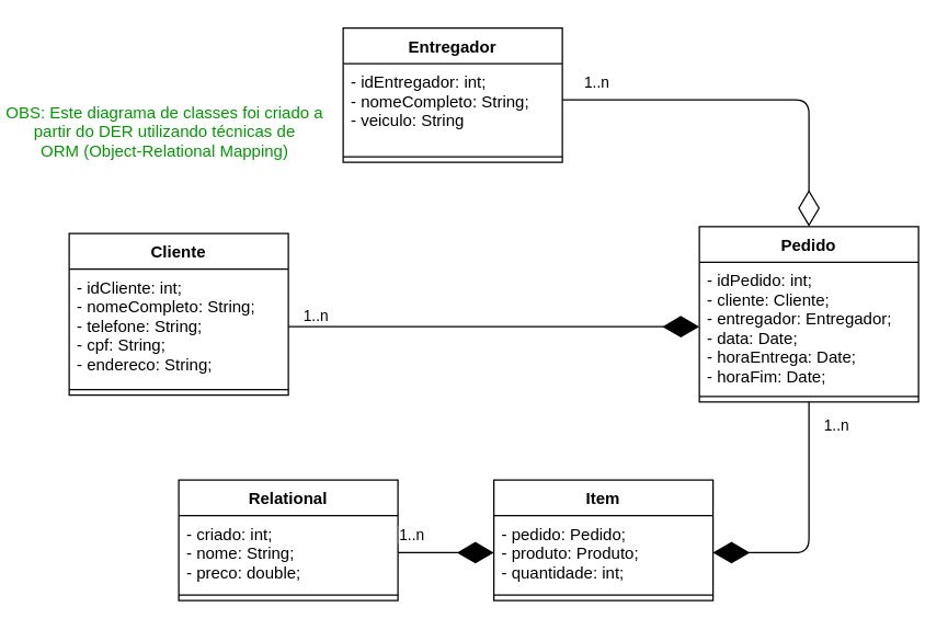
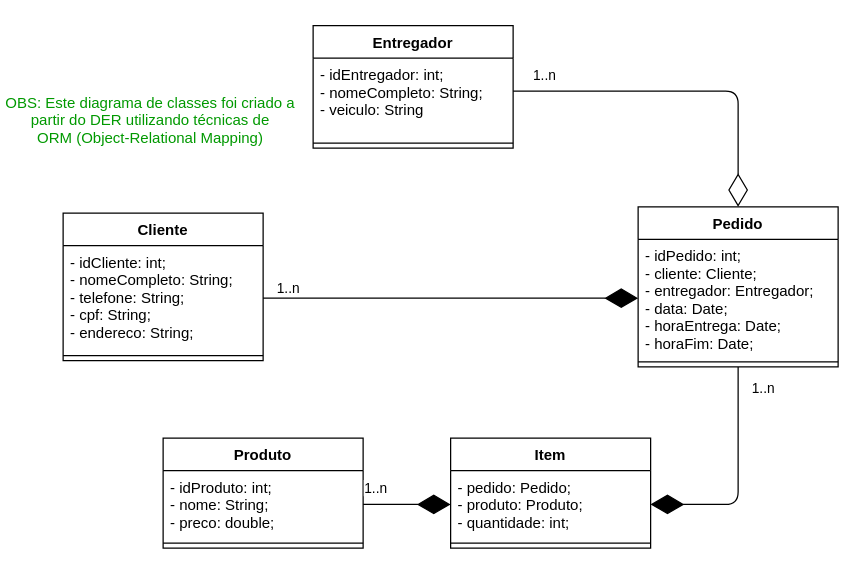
- <mxCell id="8" value="Relational" style="swimlane;fontStyle=1;align=center;verticalAlign=top;childLayout=stackLayout;horizontal=1;startSize=26;horizontalStack=0;resizeParent=1;resizeParentMax=0;resizeLast=0;collapsible=1;marginBottom=0;hachureGap=4;pointerEvents=0;" vertex="1" parent="1"><mxGeometry x="130" y="350" width="160" height="88" as="geometry" /></mxCell>
+ <mxCell id="8" value="Produto" style="swimlane;fontStyle=1;align=center;verticalAlign=top;childLayout=stackLayout;horizontal=1;startSize=26;horizontalStack=0;resizeParent=1;resizeParentMax=0;resizeLast=0;collapsible=1;marginBottom=0;hachureGap=4;pointerEvents=0;" vertex="1" parent="1"><mxGeometry x="130" y="350" width="160" height="88" as="geometry" /></mxCell>
- <mxCell id="9" value="- criado: int;&#10;- nome: String;&#10;- preco: double;" style="text;strokeColor=none;fillColor=none;align=left;verticalAlign=top;spacingLeft=4;spacingRight=4;overflow=hidden;rotatable=0;points=[[0,0.5],[1,0.5]];portConstraint=eastwest;" vertex="1" parent="8"><mxGeometry y="26" width="160" height="54" as="geometry" /></mxCell>
+ <mxCell id="9" value="- idProduto: int;&#10;- nome: String;&#10;- preco: double;" style="text;strokeColor=none;fillColor=none;align=left;verticalAlign=top;spacingLeft=4;spacingRight=4;overflow=hidden;rotatable=0;points=[[0,0.5],[1,0.5]];portConstraint=eastwest;" vertex="1" parent="8"><mxGeometry y="26" width="160" height="54" as="geometry" /></mxCell>
